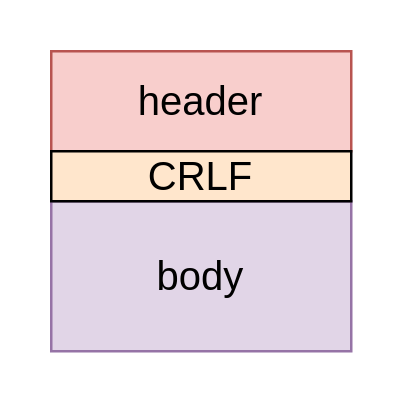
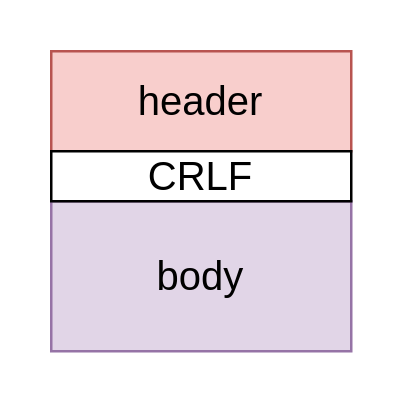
- <mxCell id="4" value="&lt;span&gt;&lt;font style=&quot;font-size: 16px&quot;&gt;CRLF&lt;/font&gt;&lt;/span&gt;" style="rounded=0;whiteSpace=wrap;html=1;fillColor=#ffe6cc;" vertex="1" parent="1"><mxGeometry x="20" y="60" width="120" height="20" as="geometry" /></mxCell>
+ <mxCell id="4" value="&lt;span&gt;&lt;font style=&quot;font-size: 16px&quot;&gt;CRLF&lt;/font&gt;&lt;/span&gt;" style="rounded=0;whiteSpace=wrap;html=1;" vertex="1" parent="1"><mxGeometry x="20" y="60" width="120" height="20" as="geometry" /></mxCell>
